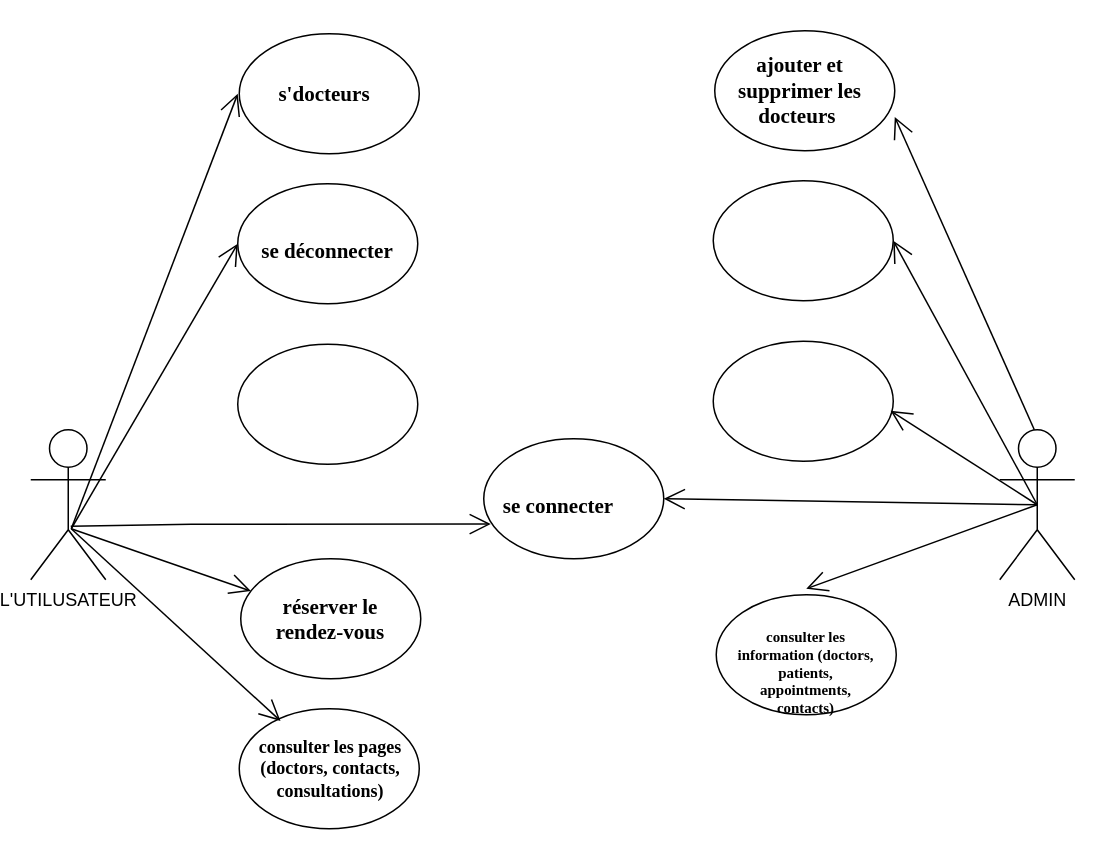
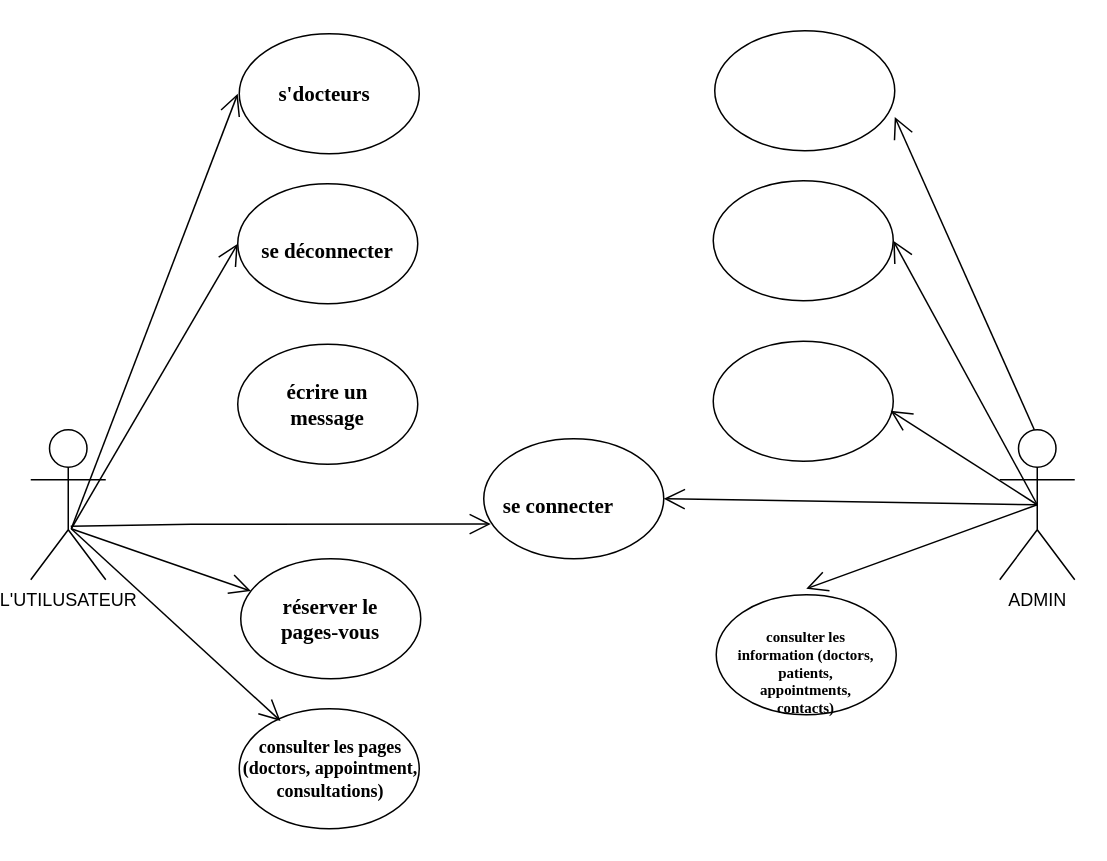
- <mxCell id="17" value="&lt;h3&gt;&lt;font face=&quot;Comic Sans MS&quot;&gt;ajouter et supprimer les docteurs&amp;nbsp;&lt;/font&gt;&lt;/h3&gt;" style="text;html=1;align=center;verticalAlign=middle;whiteSpace=wrap;rounded=0;" vertex="1" parent="1"><mxGeometry x="485" y="45" width="96" height="30" as="geometry" /></mxCell>
+ <mxCell id="15" value="&lt;h3&gt;&lt;font face=&quot;Comic Sans MS&quot;&gt;écrire un message&lt;/font&gt;&lt;/h3&gt;" style="text;html=1;align=center;verticalAlign=middle;whiteSpace=wrap;rounded=0;" vertex="1" parent="1"><mxGeometry x="170" y="254" width="96" height="30" as="geometry" /></mxCell>
- <mxCell id="10" value="&lt;h3&gt;&lt;font face=&quot;Comic Sans MS&quot;&gt;réserver le rendez-vous&lt;/font&gt;&lt;/h3&gt;" style="text;html=1;align=center;verticalAlign=middle;whiteSpace=wrap;rounded=0;" vertex="1" parent="1"><mxGeometry x="172" y="397" width="96" height="30" as="geometry" /></mxCell>
+ <mxCell id="10" value="&lt;h3&gt;&lt;font face=&quot;Comic Sans MS&quot;&gt;réserver le pages-vous&lt;/font&gt;&lt;/h3&gt;" style="text;html=1;align=center;verticalAlign=middle;whiteSpace=wrap;rounded=0;" vertex="1" parent="1"><mxGeometry x="172" y="397" width="96" height="30" as="geometry" /></mxCell>
- <mxCell id="9" value="&lt;h4&gt;&lt;font face=&quot;Comic Sans MS&quot;&gt;consulter les pages (doctors, contacts, consultations)&lt;/font&gt;&lt;/h4&gt;" style="text;html=1;align=center;verticalAlign=middle;whiteSpace=wrap;rounded=0;" vertex="1" parent="1"><mxGeometry x="153" y="480.12" width="134" height="63.75" as="geometry" /></mxCell>
+ <mxCell id="9" value="&lt;h4&gt;&lt;font face=&quot;Comic Sans MS&quot;&gt;consulter les pages (doctors, appointment, consultations)&lt;/font&gt;&lt;/h4&gt;" style="text;html=1;align=center;verticalAlign=middle;whiteSpace=wrap;rounded=0;" vertex="1" parent="1"><mxGeometry x="153" y="480.12" width="134" height="63.75" as="geometry" /></mxCell>
